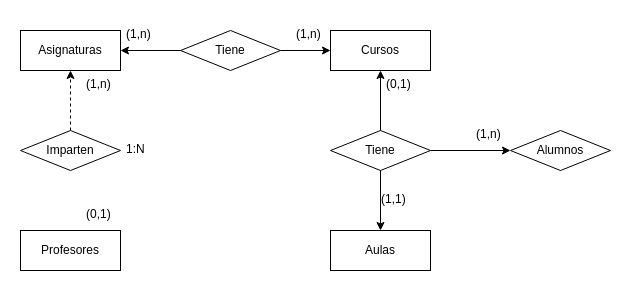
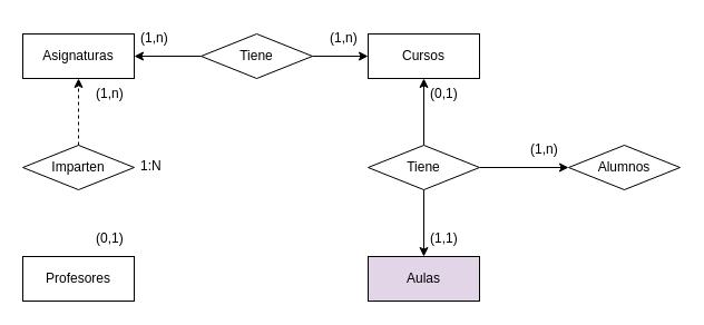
- <mxCell id="21" value="(1,1)" style="text;strokeColor=none;fillColor=none;spacingLeft=4;spacingRight=4;overflow=hidden;rotatable=0;points=[[0,0.5],[1,0.5]];portConstraint=eastwest;fontSize=12;whiteSpace=wrap;html=1;" vertex="1" parent="1"><mxGeometry x="375" y="185" width="40" height="30" as="geometry" /></mxCell>
+ <mxCell id="21" value="(1,1)" style="text;strokeColor=none;fillColor=none;spacingLeft=4;spacingRight=4;overflow=hidden;rotatable=0;points=[[0,0.5],[1,0.5]];portConstraint=eastwest;fontSize=12;whiteSpace=wrap;html=1;" vertex="1" parent="1"><mxGeometry x="380" y="200" width="40" height="30" as="geometry" /></mxCell>
- <mxCell id="12" value="Aulas" style="whiteSpace=wrap;html=1;align=center;" vertex="1" parent="1"><mxGeometry x="330" y="230" width="100" height="40" as="geometry" /></mxCell>
+ <mxCell id="12" value="Aulas" style="whiteSpace=wrap;html=1;align=center;fillColor=#e1d5e7;" vertex="1" parent="1"><mxGeometry x="330" y="230" width="100" height="40" as="geometry" /></mxCell>
